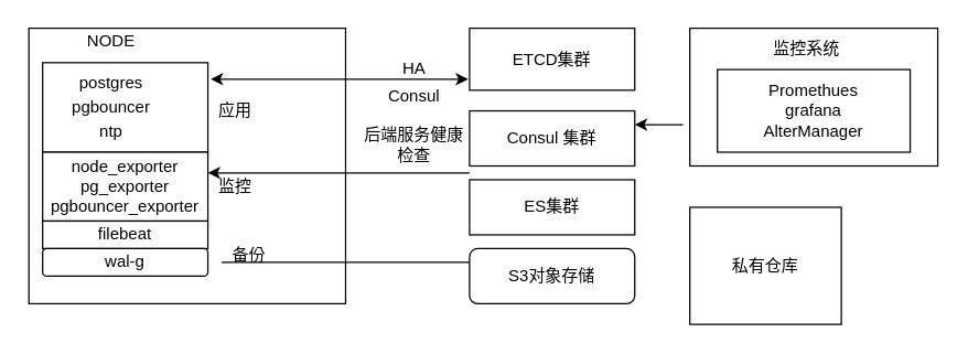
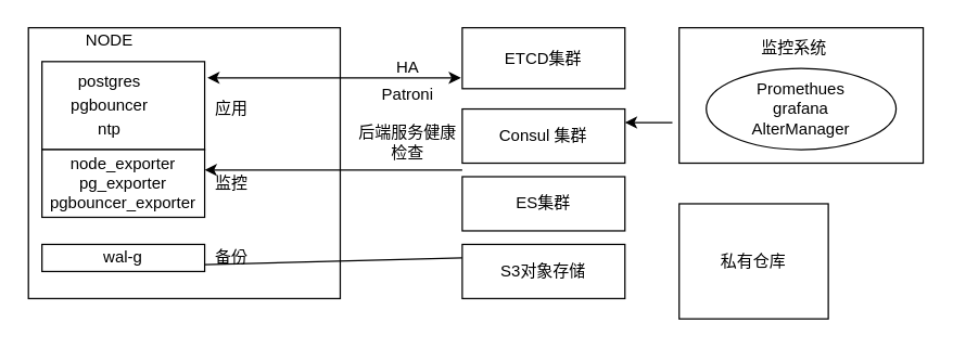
- <mxCell id="20" value="Consul" style="text;html=1;strokeColor=none;fillColor=none;align=center;verticalAlign=middle;whiteSpace=wrap;rounded=0;" vertex="1" parent="1"><mxGeometry x="280" y="60" width="40" height="20" as="geometry" /></mxCell>
+ <mxCell id="20" value="Patroni" style="text;html=1;strokeColor=none;fillColor=none;align=center;verticalAlign=middle;whiteSpace=wrap;rounded=0;" vertex="1" parent="1"><mxGeometry x="280" y="60" width="40" height="20" as="geometry" /></mxCell>
- <mxCell id="28" value="Promethues&lt;br&gt;grafana&lt;br&gt;AlterManager" style="rounded=0;whiteSpace=wrap;html=1;" vertex="1" parent="1"><mxGeometry x="520" y="50" width="140" height="60" as="geometry" /></mxCell>
+ <mxCell id="28" value="Promethues&lt;br&gt;grafana&lt;br&gt;AlterManager" style="ellipse;whiteSpace=wrap;html=1;" vertex="1" parent="1"><mxGeometry x="520" y="50" width="140" height="60" as="geometry" /></mxCell>
- <mxCell id="12" value="filebeat" style="rounded=0;whiteSpace=wrap;html=1;" vertex="1" parent="1"><mxGeometry x="30" y="160" width="120" height="20" as="geometry" /></mxCell>
- <mxCell id="14" value="备份" style="text;html=1;strokeColor=none;fillColor=none;align=center;verticalAlign=middle;whiteSpace=wrap;rounded=0;" vertex="1" parent="1"><mxGeometry x="160" y="175" width="40" height="20" as="geometry" /></mxCell>
+ <mxCell id="14" value="备份" style="text;html=1;strokeColor=none;fillColor=none;align=center;verticalAlign=middle;whiteSpace=wrap;rounded=0;" vertex="1" parent="1"><mxGeometry x="150" y="180" width="40" height="20" as="geometry" /></mxCell>
- <mxCell id="13" value="wal-g" style="whiteSpace=wrap;html=1;rounded=1;" vertex="1" parent="1"><mxGeometry x="30" y="180" width="120" height="20" as="geometry" /></mxCell>
+ <mxCell id="13" value="wal-g" style="rounded=0;whiteSpace=wrap;html=1;" vertex="1" parent="1"><mxGeometry x="30" y="180" width="120" height="20" as="geometry" /></mxCell>
- <mxCell id="25" value="S3对象存储" style="whiteSpace=wrap;html=1;rounded=1;" vertex="1" parent="1"><mxGeometry x="340" y="180" width="120" height="40" as="geometry" /></mxCell>
+ <mxCell id="25" value="S3对象存储" style="rounded=0;whiteSpace=wrap;html=1;" vertex="1" parent="1"><mxGeometry x="340" y="180" width="120" height="40" as="geometry" /></mxCell>
